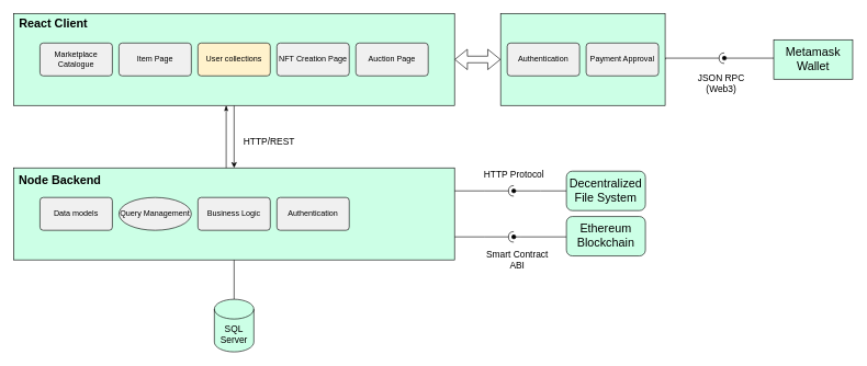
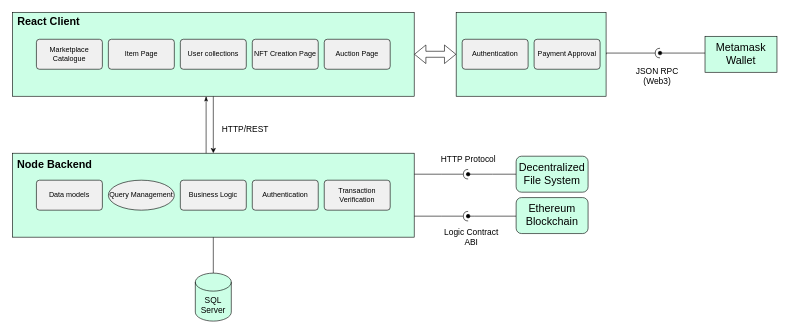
- <mxCell id="8" value="User collections" style="rounded=1;arcSize=10;whiteSpace=wrap;html=1;align=center;fillColor=#fff2cc;" parent="1" vertex="1"><mxGeometry x="300" y="65" width="110" height="50" as="geometry" /></mxCell>
+ <mxCell id="8" value="User collections" style="rounded=1;arcSize=10;whiteSpace=wrap;html=1;align=center;fillColor=#F0F0F0;" parent="1" vertex="1"><mxGeometry x="300" y="65" width="110" height="50" as="geometry" /></mxCell>
+ <mxCell id="23" value="Transaction Verification" style="rounded=1;arcSize=10;whiteSpace=wrap;html=1;align=center;fillColor=#F0F0F0;" parent="1" vertex="1"><mxGeometry x="540" y="300" width="110" height="50" as="geometry" /></mxCell>
- <mxCell id="34" value="Smart Contract&lt;br&gt;ABI" style="text;html=1;align=center;verticalAlign=middle;resizable=0;points=[];autosize=1;strokeColor=none;fillColor=none;fontSize=14;" parent="1" vertex="1"><mxGeometry x="730" y="375" width="110" height="40" as="geometry" /></mxCell>
+ <mxCell id="34" value="Logic Contract&lt;br&gt;ABI" style="text;html=1;align=center;verticalAlign=middle;resizable=0;points=[];autosize=1;strokeColor=none;fillColor=none;fontSize=14;" parent="1" vertex="1"><mxGeometry x="730" y="375" width="110" height="40" as="geometry" /></mxCell>
